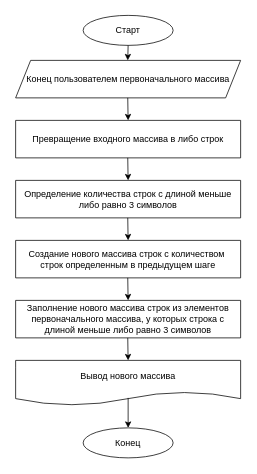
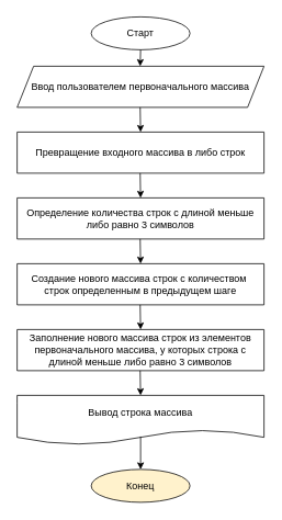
- <mxCell id="3" value="Конец пользователем первоначального массива" style="shape=parallelogram;perimeter=parallelogramPerimeter;whiteSpace=wrap;html=1;fixedSize=1;" vertex="1" parent="1"><mxGeometry x="20" y="80" width="300" height="50" as="geometry" /></mxCell>
+ <mxCell id="3" value="Ввод пользователем первоначального массива" style="shape=parallelogram;perimeter=parallelogramPerimeter;whiteSpace=wrap;html=1;fixedSize=1;" vertex="1" parent="1"><mxGeometry x="20" y="80" width="300" height="50" as="geometry" /></mxCell>
- <mxCell id="12" value="Вывод нового массива" style="shape=document;whiteSpace=wrap;html=1;boundedLbl=1;" vertex="1" parent="1"><mxGeometry x="20" y="480" width="300" height="60" as="geometry" /></mxCell>
+ <mxCell id="12" value="Вывод строка массива" style="shape=document;whiteSpace=wrap;html=1;boundedLbl=1;" vertex="1" parent="1"><mxGeometry x="20" y="480" width="300" height="60" as="geometry" /></mxCell>
- <mxCell id="14" value="Конец" style="ellipse;whiteSpace=wrap;html=1;" vertex="1" parent="1"><mxGeometry x="110" y="570" width="120" height="40" as="geometry" /></mxCell>
+ <mxCell id="14" value="Конец" style="ellipse;whiteSpace=wrap;html=1;fillColor=#fff2cc;" vertex="1" parent="1"><mxGeometry x="110" y="570" width="120" height="40" as="geometry" /></mxCell>
